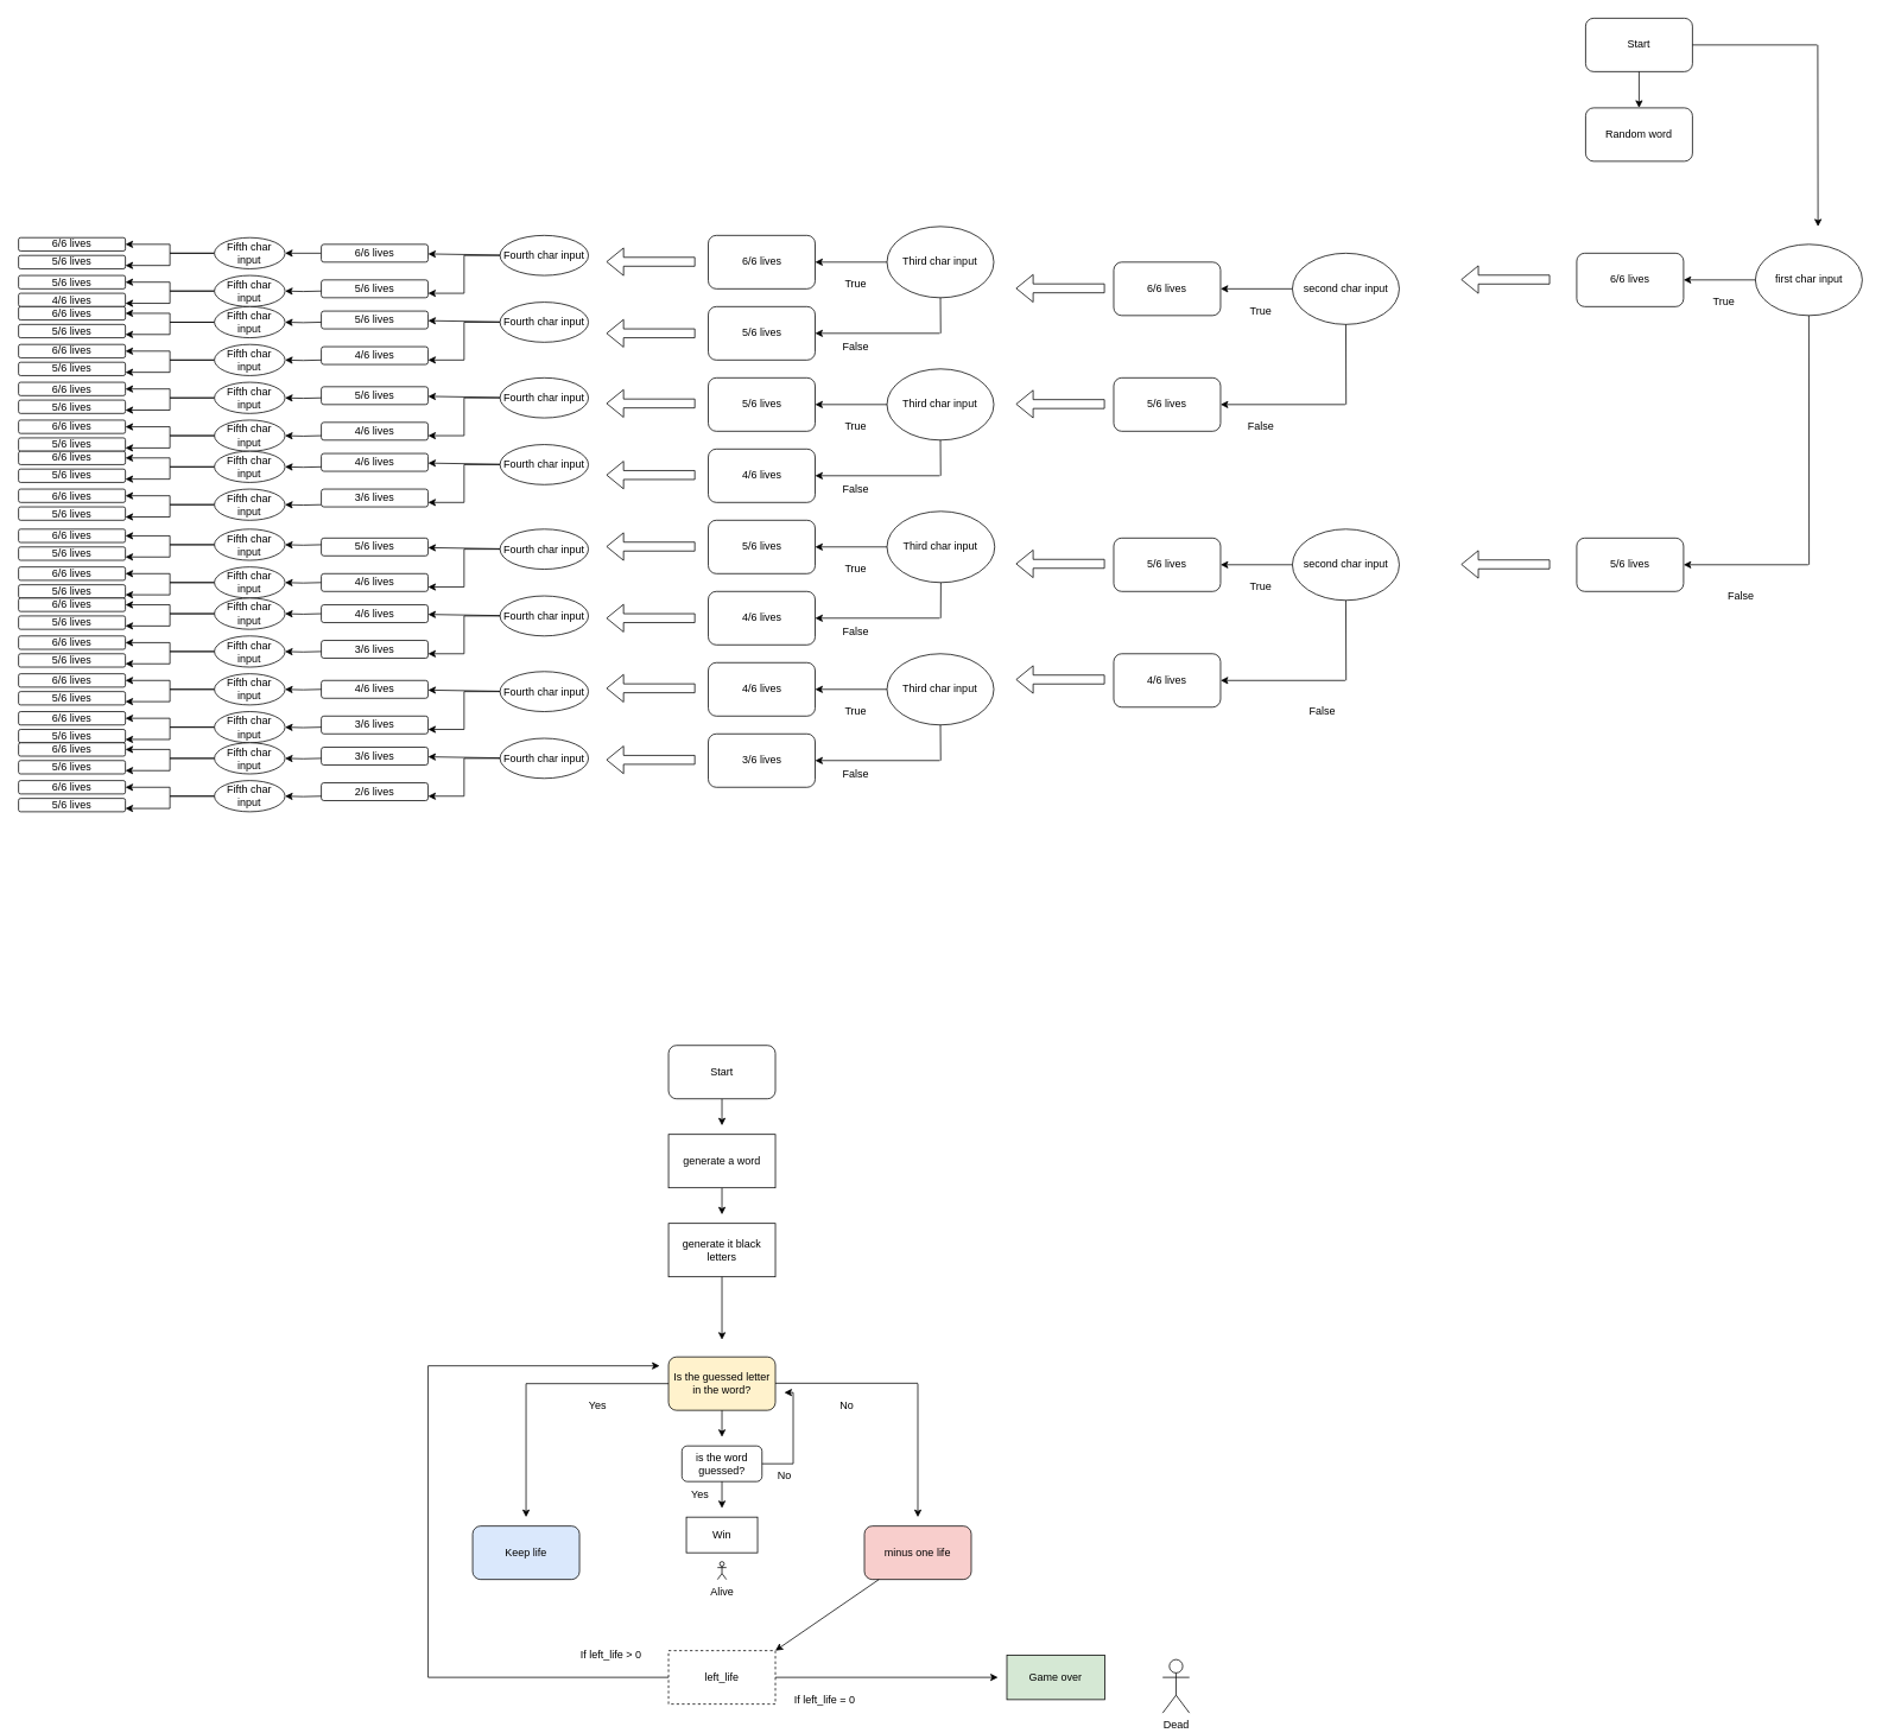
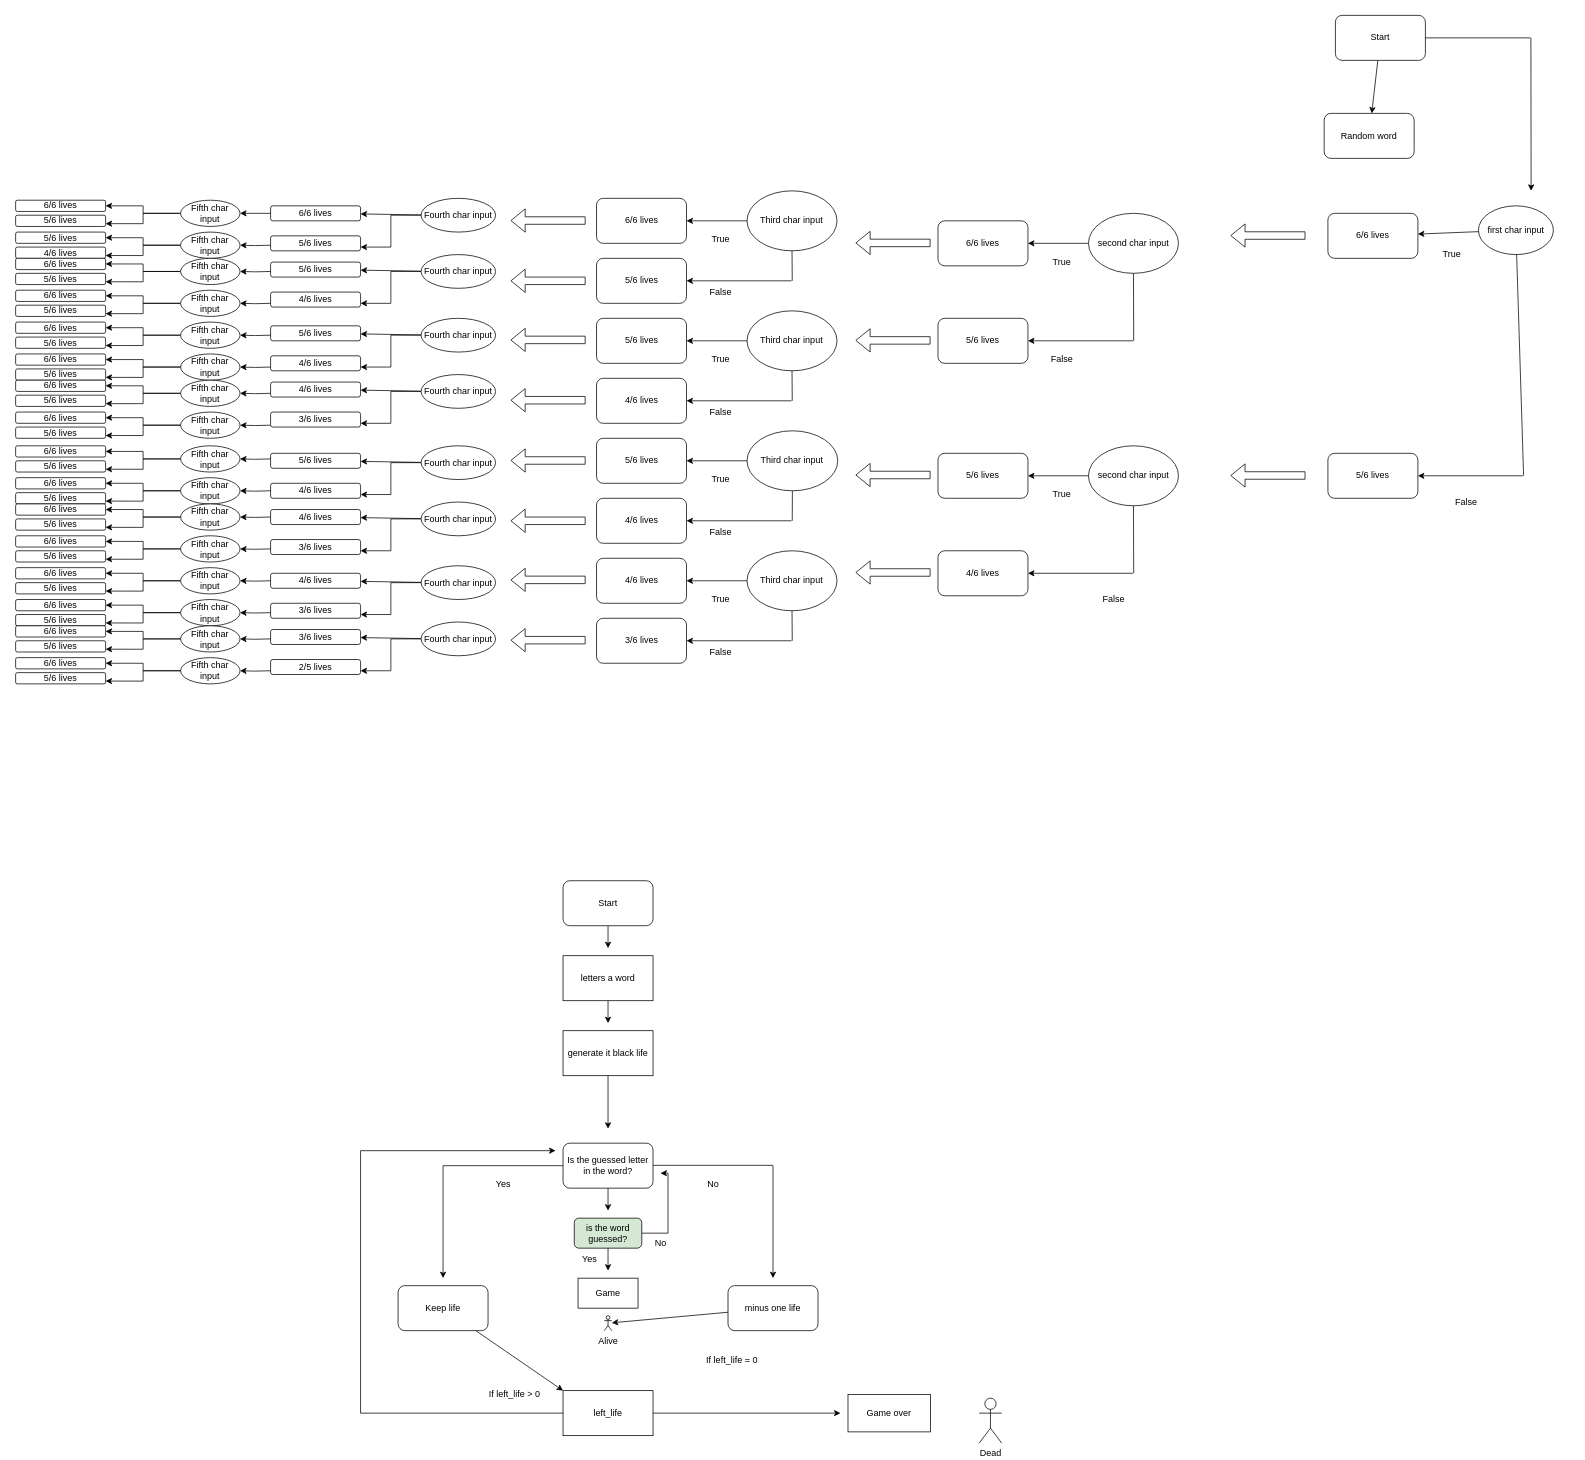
- <mxCell id="4" value="Random word" style="rounded=1;whiteSpace=wrap;html=1;" vertex="1" parent="1"><mxGeometry x="1780" y="120.711" width="120" height="60" as="geometry" /></mxCell>
+ <mxCell id="4" value="Random word" style="rounded=1;whiteSpace=wrap;html=1;" vertex="1" parent="1"><mxGeometry x="1765" y="150.711" width="120" height="60" as="geometry" /></mxCell>
- <mxCell id="5" value="first char input" style="ellipse;whiteSpace=wrap;html=1;" vertex="1" parent="1"><mxGeometry x="1970.71" y="274" width="120" height="80" as="geometry" /></mxCell>
+ <mxCell id="5" value="first char input" style="ellipse;whiteSpace=wrap;html=1;" vertex="1" parent="1"><mxGeometry x="1970.71" y="274" width="100" height="65" as="geometry" /></mxCell>
- <mxCell id="117" value="2/6 lives" style="rounded=1;whiteSpace=wrap;html=1;" vertex="1" parent="1"><mxGeometry x="360" y="879" width="120" height="20" as="geometry" /></mxCell>
+ <mxCell id="117" value="2/5 lives" style="rounded=1;whiteSpace=wrap;html=1;" vertex="1" parent="1"><mxGeometry x="360" y="879" width="120" height="20" as="geometry" /></mxCell>
- <mxCell id="216" value="generate a word" style="rounded=0;whiteSpace=wrap;html=1;" vertex="1" parent="1"><mxGeometry x="750" y="1274" width="120" height="60" as="geometry" /></mxCell>
+ <mxCell id="216" value="letters a word" style="rounded=0;whiteSpace=wrap;html=1;" vertex="1" parent="1"><mxGeometry x="750" y="1274" width="120" height="60" as="geometry" /></mxCell>
- <mxCell id="217" value="generate it black letters" style="rounded=0;whiteSpace=wrap;html=1;" vertex="1" parent="1"><mxGeometry x="750" y="1374" width="120" height="60" as="geometry" /></mxCell>
+ <mxCell id="217" value="generate it black life" style="rounded=0;whiteSpace=wrap;html=1;" vertex="1" parent="1"><mxGeometry x="750" y="1374" width="120" height="60" as="geometry" /></mxCell>
- <mxCell id="219" value="Is the guessed letter in the word?" style="rounded=1;whiteSpace=wrap;html=1;fillColor=#fff2cc;" vertex="1" parent="1"><mxGeometry x="750" y="1524" width="120" height="60" as="geometry" /></mxCell>
+ <mxCell id="219" value="Is the guessed letter in the word?" style="rounded=1;whiteSpace=wrap;html=1;" vertex="1" parent="1"><mxGeometry x="750" y="1524" width="120" height="60" as="geometry" /></mxCell>
- <mxCell id="240" value="is the word guessed?" style="rounded=1;whiteSpace=wrap;html=1;" vertex="1" parent="1"><mxGeometry x="765" y="1624" width="90" height="40" as="geometry" /></mxCell>
+ <mxCell id="240" value="is the word guessed?" style="rounded=1;whiteSpace=wrap;html=1;fillColor=#d5e8d4;" vertex="1" parent="1"><mxGeometry x="765" y="1624" width="90" height="40" as="geometry" /></mxCell>
- <mxCell id="243" value="Win" style="whiteSpace=wrap;html=1;" vertex="1" parent="1"><mxGeometry x="770" y="1704" width="80" height="40" as="geometry" /></mxCell>
+ <mxCell id="243" value="Game" style="whiteSpace=wrap;html=1;" vertex="1" parent="1"><mxGeometry x="770" y="1704" width="80" height="40" as="geometry" /></mxCell>
- <mxCell id="221" value="Keep life" style="rounded=1;whiteSpace=wrap;html=1;fillColor=#dae8fc;" vertex="1" parent="1"><mxGeometry x="530" y="1714" width="120" height="60" as="geometry" /></mxCell>
+ <mxCell id="221" value="Keep life" style="rounded=1;whiteSpace=wrap;html=1;" vertex="1" parent="1"><mxGeometry x="530" y="1714" width="120" height="60" as="geometry" /></mxCell>
- <mxCell id="220" value="minus one life" style="rounded=1;whiteSpace=wrap;html=1;fillColor=#f8cecc;" vertex="1" parent="1"><mxGeometry x="970" y="1714" width="120" height="60" as="geometry" /></mxCell>
+ <mxCell id="220" value="minus one life" style="rounded=1;whiteSpace=wrap;html=1;" vertex="1" parent="1"><mxGeometry x="970" y="1714" width="120" height="60" as="geometry" /></mxCell>
+ <mxCell id="238" value="" style="endArrow=classic;html=1;rounded=0;entryX=0;entryY=0;entryDx=0;entryDy=0;" edge="1" parent="1" source="221" target="228"><mxGeometry width="50" height="50" relative="1" as="geometry"><mxPoint x="650" y="1794" as="sourcePoint" /><mxPoint x="720.711" y="1744" as="targetPoint" /></mxGeometry></mxCell>
- <mxCell id="237" value="" style="endArrow=classic;html=1;rounded=0;entryX=1;entryY=0;entryDx=0;entryDy=0;" edge="1" parent="1" source="220" target="228"><mxGeometry width="50" height="50" relative="1" as="geometry"><mxPoint x="899.289" y="1794" as="sourcePoint" /><mxPoint x="899.289" y="1744" as="targetPoint" /></mxGeometry></mxCell>
+ <mxCell id="237" value="" style="endArrow=classic;html=1;rounded=0;" edge="1" parent="1" source="220" target="244"><mxGeometry width="50" height="50" relative="1" as="geometry"><mxPoint x="899.289" y="1794" as="sourcePoint" /><mxPoint x="899.289" y="1744" as="targetPoint" /></mxGeometry></mxCell>
- <mxCell id="228" value="left_life" style="rounded=0;whiteSpace=wrap;html=1;dashed=1;" vertex="1" parent="1"><mxGeometry x="750" y="1854" width="120" height="60" as="geometry" /></mxCell>
+ <mxCell id="228" value="left_life" style="rounded=0;whiteSpace=wrap;html=1;" vertex="1" parent="1"><mxGeometry x="750" y="1854" width="120" height="60" as="geometry" /></mxCell>
- <mxCell id="236" value="Game over" style="rounded=0;whiteSpace=wrap;html=1;fillColor=#d5e8d4;" vertex="1" parent="1"><mxGeometry x="1130" y="1859" width="110" height="50" as="geometry" /></mxCell>
+ <mxCell id="236" value="Game over" style="rounded=0;whiteSpace=wrap;html=1;" vertex="1" parent="1"><mxGeometry x="1130" y="1859" width="110" height="50" as="geometry" /></mxCell>
- <mxCell id="229" value="If left_life = 0" style="text;html=1;align=center;verticalAlign=middle;resizable=0;points=[];autosize=1;strokeColor=none;fillColor=none;" vertex="1" parent="1"><mxGeometry x="880" y="1894" width="90" height="30" as="geometry" /></mxCell>
+ <mxCell id="229" value="If left_life = 0" style="text;html=1;align=center;verticalAlign=middle;resizable=0;points=[];autosize=1;strokeColor=none;fillColor=none;" vertex="1" parent="1"><mxGeometry x="930" y="1799" width="90" height="30" as="geometry" /></mxCell>
